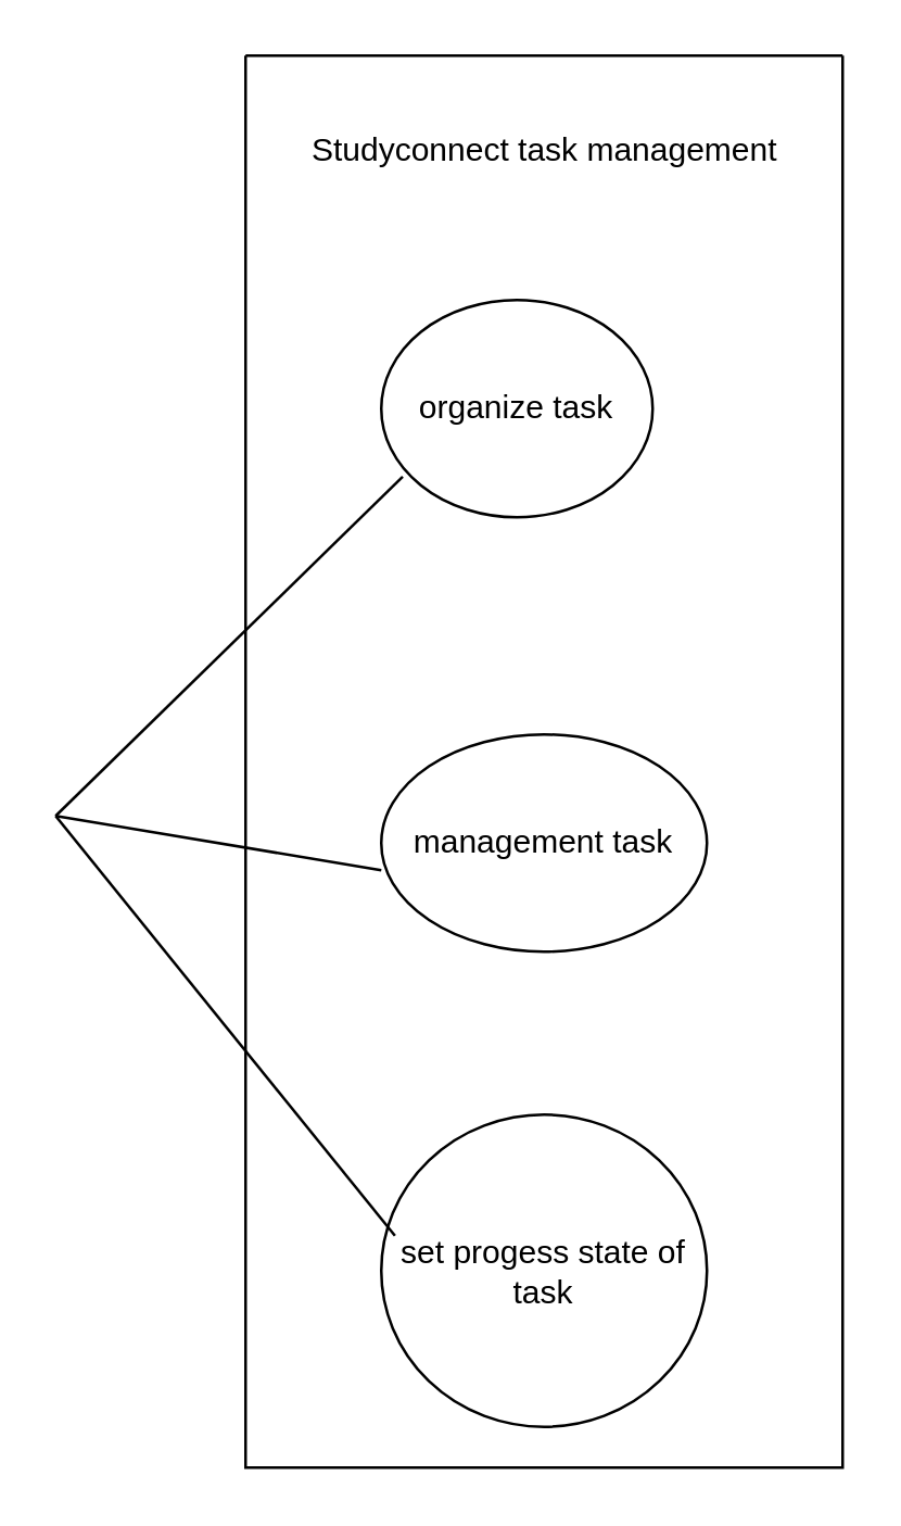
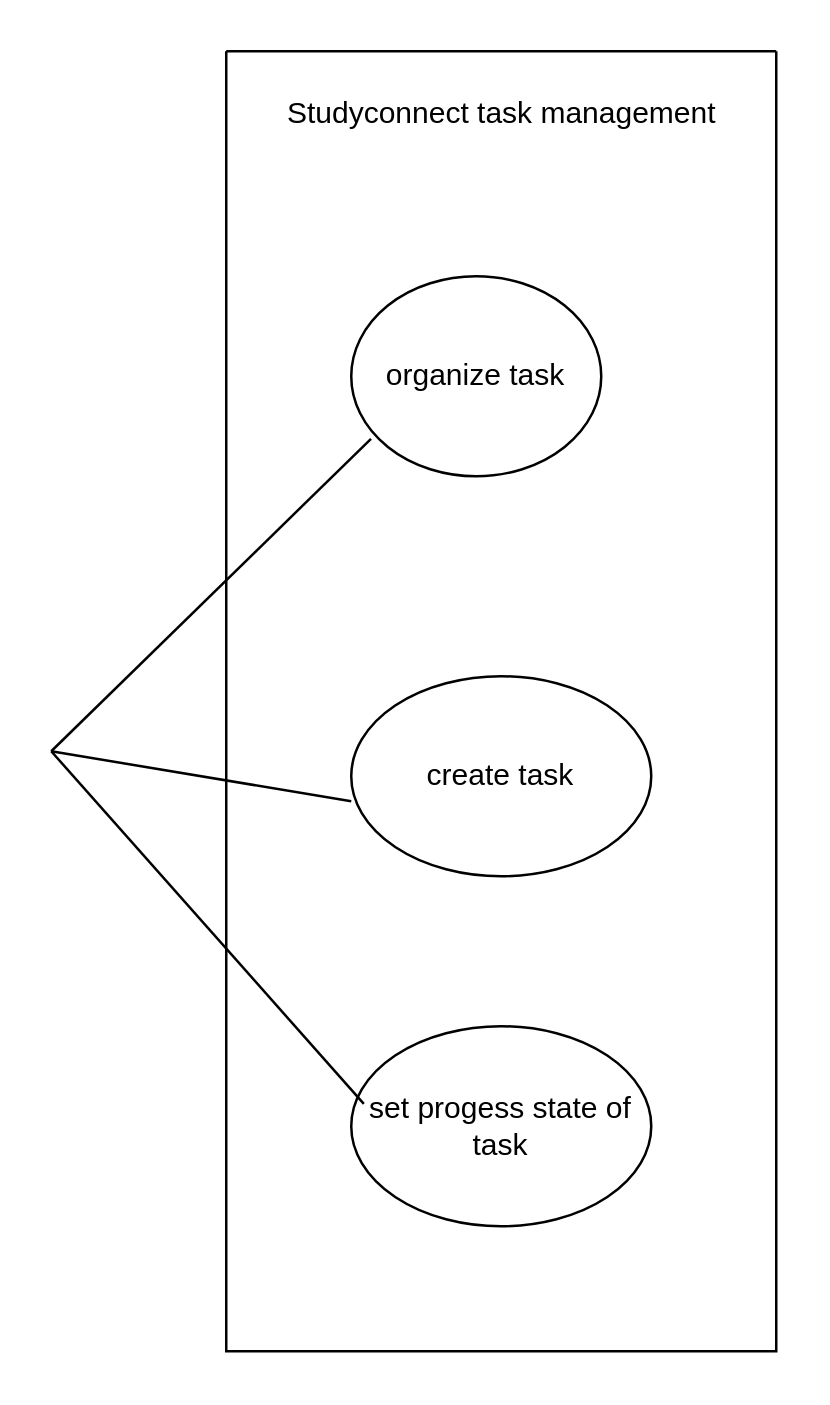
- <mxCell id="6" value="Studyconnect task management" style="text;html=1;align=center;verticalAlign=middle;resizable=0;points=[];autosize=1;strokeColor=none;fillColor=none;" vertex="1" parent="5"><mxGeometry x="15" y="20" width="190" height="30" as="geometry" /></mxCell>
+ <mxCell id="6" value="Studyconnect task management" style="text;html=1;align=center;verticalAlign=middle;resizable=0;points=[];autosize=1;strokeColor=none;fillColor=none;" vertex="1" parent="5"><mxGeometry x="15" y="10" width="190" height="30" as="geometry" /></mxCell>
- <mxCell id="2" value="management task" style="ellipse;whiteSpace=wrap;html=1;" vertex="1" parent="1"><mxGeometry x="140" y="270" width="120" height="80" as="geometry" /></mxCell>
+ <mxCell id="2" value="create task" style="ellipse;whiteSpace=wrap;html=1;" vertex="1" parent="1"><mxGeometry x="140" y="270" width="120" height="80" as="geometry" /></mxCell>
- <mxCell id="4" value="set progess state of task" style="ellipse;whiteSpace=wrap;html=1;" vertex="1" parent="1"><mxGeometry x="140" y="410" width="120" height="115" as="geometry" /></mxCell>
+ <mxCell id="4" value="set progess state of task" style="ellipse;whiteSpace=wrap;html=1;" vertex="1" parent="1"><mxGeometry x="140" y="410" width="120" height="80" as="geometry" /></mxCell>
